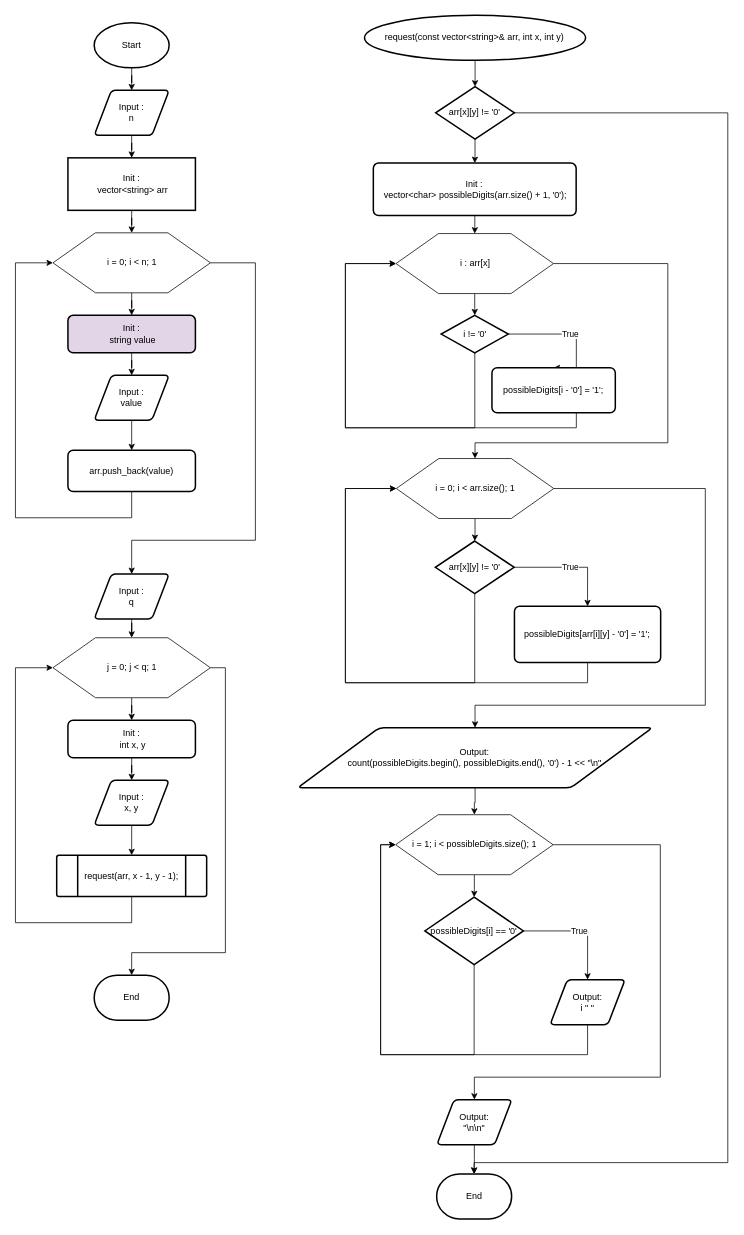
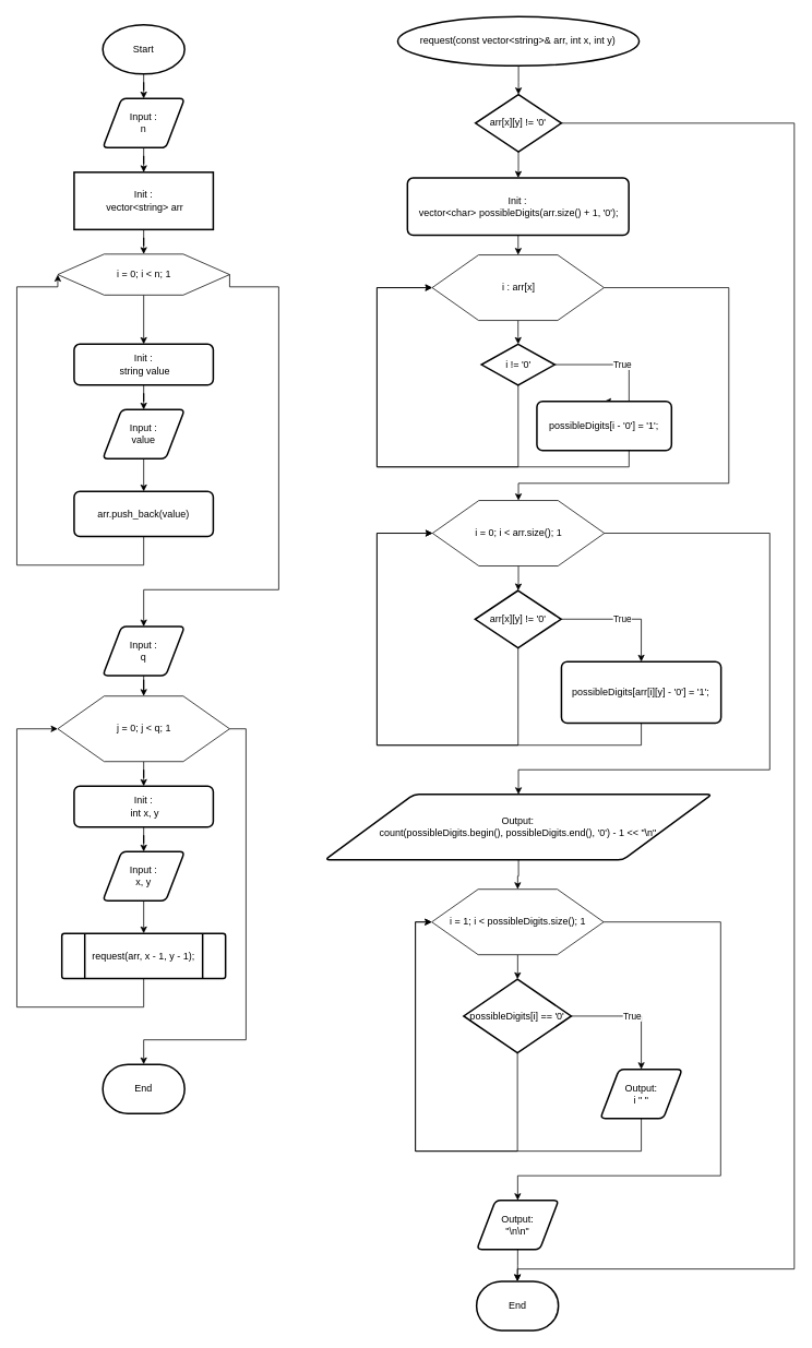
- <mxCell id="10" value="i = 0; i &amp;lt; n; 1" style="verticalLabelPosition=middle;verticalAlign=middle;html=1;shape=hexagon;perimeter=hexagonPerimeter2;arcSize=6;size=0.27;labelPosition=center;align=center;" parent="1" vertex="1"><mxGeometry x="70" y="310" width="210" height="80" as="geometry" /></mxCell>
+ <mxCell id="10" value="i = 0; i &amp;lt; n; 1" style="verticalLabelPosition=middle;verticalAlign=middle;html=1;shape=hexagon;perimeter=hexagonPerimeter2;arcSize=6;size=0.27;labelPosition=center;align=center;" parent="1" vertex="1"><mxGeometry x="70" y="310" width="210" height="50" as="geometry" /></mxCell>
- <mxCell id="12" value="Init :&lt;br&gt;&amp;nbsp;string value" style="rounded=1;whiteSpace=wrap;html=1;absoluteArcSize=1;arcSize=14;strokeWidth=2;fillColor=#e1d5e7;" parent="1" vertex="1"><mxGeometry x="90" y="420" width="170" height="50" as="geometry" /></mxCell>
+ <mxCell id="12" value="Init :&lt;br&gt;&amp;nbsp;string value" style="rounded=1;whiteSpace=wrap;html=1;absoluteArcSize=1;arcSize=14;strokeWidth=2;" parent="1" vertex="1"><mxGeometry x="90" y="420" width="170" height="50" as="geometry" /></mxCell>
